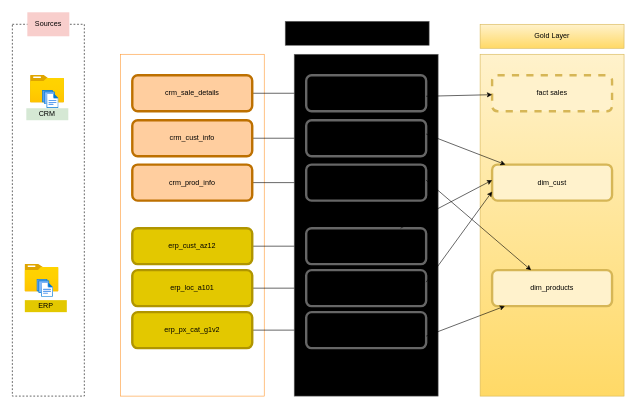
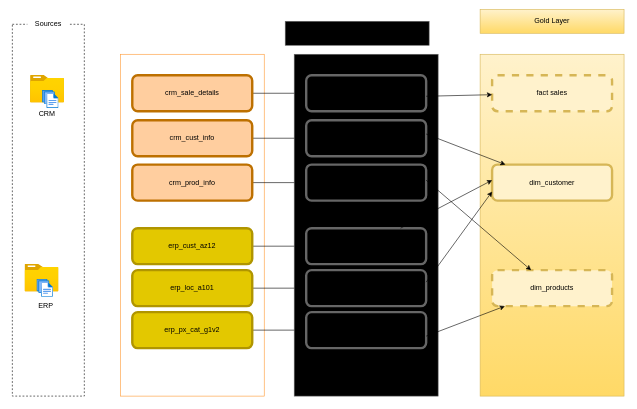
- <mxCell id="3" value="Sources" style="rounded=0;whiteSpace=wrap;html=1;strokeColor=none;fillColor=#f8cecc;" parent="1" vertex="1"><mxGeometry x="45" y="20" width="70" height="40" as="geometry" /></mxCell>
+ <mxCell id="3" value="Sources" style="rounded=0;whiteSpace=wrap;html=1;strokeColor=none;" parent="1" vertex="1"><mxGeometry x="45" y="20" width="70" height="40" as="geometry" /></mxCell>
- <mxCell id="31" value="Gold Layer" style="rounded=0;whiteSpace=wrap;html=1;fillStyle=solid;fillColor=#fff2cc;strokeColor=#d6b656;gradientColor=#ffd966;" vertex="1" parent="1"><mxGeometry x="800" y="40" width="240" height="40" as="geometry" /></mxCell>
+ <mxCell id="31" value="Gold Layer" style="rounded=0;whiteSpace=wrap;html=1;fillStyle=solid;fillColor=#fff2cc;strokeColor=#d6b656;gradientColor=#ffd966;" vertex="1" parent="1"><mxGeometry x="800" y="15" width="240" height="40" as="geometry" /></mxCell>
- <mxCell id="6" value="CRM" style="rounded=0;whiteSpace=wrap;html=1;strokeColor=none;fillColor=#d5e8d4;" parent="1" vertex="1"><mxGeometry x="43.31" y="180" width="70" height="20" as="geometry" /></mxCell>
+ <mxCell id="6" value="CRM" style="rounded=0;whiteSpace=wrap;html=1;strokeColor=none;" parent="1" vertex="1"><mxGeometry x="43.31" y="180" width="70" height="20" as="geometry" /></mxCell>
- <mxCell id="34" value="dim_cust" style="rounded=1;whiteSpace=wrap;html=1;fillColor=#fff2cc;strokeColor=#d6b656;strokeWidth=4;fillStyle=solid;gradientColor=none;labelBackgroundColor=none;labelBorderColor=none;fontColor=#000000;" vertex="1" parent="1"><mxGeometry x="820" y="274" width="200" height="60" as="geometry" /></mxCell>
+ <mxCell id="34" value="dim_customer" style="rounded=1;whiteSpace=wrap;html=1;fillColor=#fff2cc;strokeColor=#d6b656;strokeWidth=4;fillStyle=solid;gradientColor=none;labelBackgroundColor=none;labelBorderColor=none;fontColor=#000000;" vertex="1" parent="1"><mxGeometry x="820" y="274" width="200" height="60" as="geometry" /></mxCell>
- <mxCell id="35" value="dim_products" style="rounded=1;whiteSpace=wrap;html=1;fillColor=#fff2cc;strokeColor=#d6b656;strokeWidth=4;fillStyle=solid;gradientColor=none;labelBackgroundColor=none;labelBorderColor=none;fontColor=#000000;" vertex="1" parent="1"><mxGeometry x="820" y="450" width="200" height="60" as="geometry" /></mxCell>
+ <mxCell id="35" value="dim_products" style="rounded=1;whiteSpace=wrap;html=1;fillColor=#fff2cc;strokeColor=#d6b656;strokeWidth=4;fillStyle=solid;gradientColor=none;labelBackgroundColor=none;labelBorderColor=none;fontColor=#000000;dashed=1;" vertex="1" parent="1"><mxGeometry x="820" y="450" width="200" height="60" as="geometry" /></mxCell>
- <mxCell id="9" value="ERP" style="rounded=0;whiteSpace=wrap;html=1;strokeColor=none;fillColor=#e3c800;" parent="1" vertex="1"><mxGeometry x="40.82" y="500" width="70" height="20" as="geometry" /></mxCell>
+ <mxCell id="9" value="ERP" style="rounded=0;whiteSpace=wrap;html=1;strokeColor=none;" parent="1" vertex="1"><mxGeometry x="40.82" y="500" width="70" height="20" as="geometry" /></mxCell>
